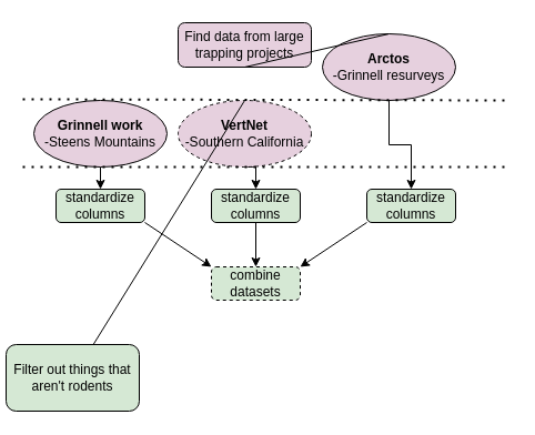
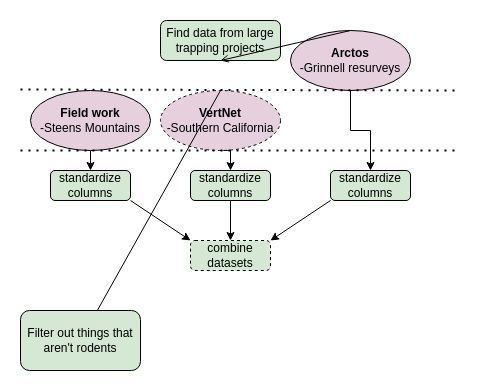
- <mxCell id="2" value="Find data from large trapping projects" style="rounded=1;whiteSpace=wrap;html=1;fontSize=12;glass=0;strokeWidth=1;shadow=0;fillColor=#e6d0de;" parent="1" vertex="1"><mxGeometry x="160" y="20" width="120" height="40" as="geometry" /></mxCell>
+ <mxCell id="2" value="Find data from large trapping projects" style="rounded=1;whiteSpace=wrap;html=1;fontSize=12;glass=0;strokeWidth=1;shadow=0;fillColor=#D5E8D4;" parent="1" vertex="1"><mxGeometry x="160" y="20" width="120" height="40" as="geometry" /></mxCell>
- <mxCell id="9" value="" style="endArrow=none;html=1;rounded=0;entryX=0.5;entryY=1;entryDx=0;entryDy=0;exitX=0.5;exitY=0;exitDx=0;exitDy=0;" edge="1" parent="1" source="8" target="2"><mxGeometry width="50" height="50" relative="1" as="geometry"><mxPoint x="370" y="290" as="sourcePoint" /><mxPoint x="420" y="240" as="targetPoint" /></mxGeometry></mxCell>
+ <mxCell id="9" value="" style="endArrow=open;html=1;rounded=0;entryX=0.5;entryY=1;entryDx=0;entryDy=0;exitX=0.5;exitY=0;exitDx=0;exitDy=0;" edge="1" parent="1" source="8" target="2"><mxGeometry width="50" height="50" relative="1" as="geometry"><mxPoint x="370" y="290" as="sourcePoint" /><mxPoint x="420" y="240" as="targetPoint" /></mxGeometry></mxCell>
- <mxCell id="4" value="&lt;b&gt;Grinnell work&lt;/b&gt;&lt;br&gt;-Steens Mountains" style="ellipse;whiteSpace=wrap;html=1;fillColor=#E6D0DE;" vertex="1" parent="1"><mxGeometry x="30" y="90" width="120" height="60" as="geometry" /></mxCell>
+ <mxCell id="4" value="&lt;b&gt;Field work&lt;/b&gt;&lt;br&gt;-Steens Mountains" style="ellipse;whiteSpace=wrap;html=1;fillColor=#E6D0DE;" vertex="1" parent="1"><mxGeometry x="30" y="90" width="120" height="60" as="geometry" /></mxCell>
- <mxCell id="11" value="Filter out things that aren't rodents" style="rounded=1;whiteSpace=wrap;html=1;strokeColor=#000000;fillColor=#D5E8D4;" vertex="1" parent="1"><mxGeometry x="5" y="310" width="120" height="60" as="geometry" /></mxCell>
+ <mxCell id="11" value="Filter out things that aren't rodents" style="rounded=1;whiteSpace=wrap;html=1;strokeColor=#000000;fillColor=#D5E8D4;" vertex="1" parent="1"><mxGeometry x="20" y="310" width="120" height="60" as="geometry" /></mxCell>
